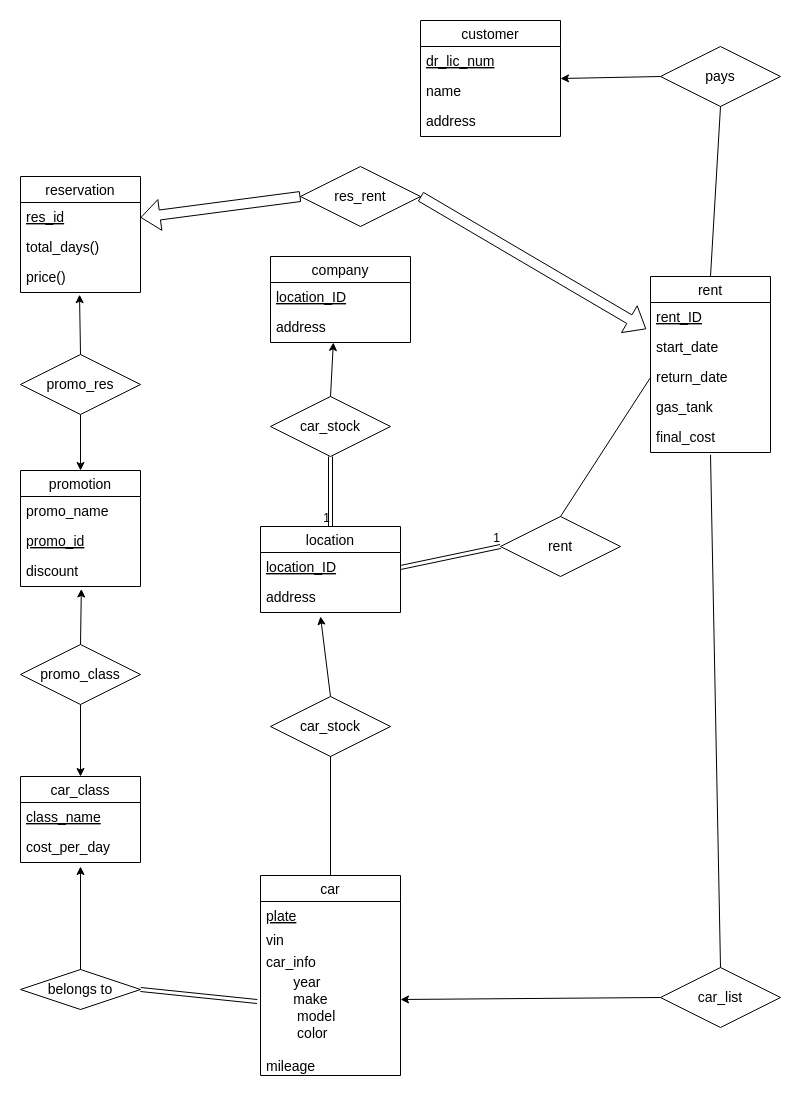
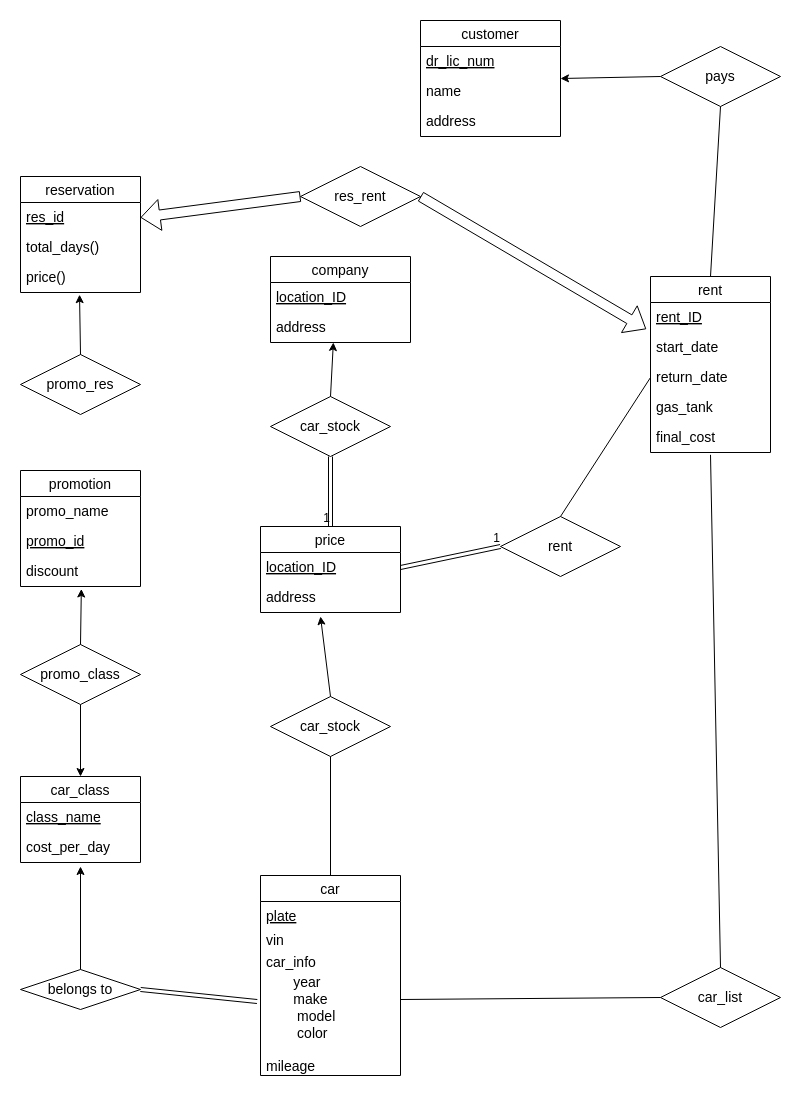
- <mxCell id="49" value="" style="endArrow=classic;html=1;rounded=0;fontSize=14;exitX=0.5;exitY=1;exitDx=0;exitDy=0;entryX=0.5;entryY=0;entryDx=0;entryDy=0;" parent="1" source="36" target="32" edge="1"><mxGeometry width="50" height="50" relative="1" as="geometry"><mxPoint x="200" y="386" as="sourcePoint" /><mxPoint x="250" y="336" as="targetPoint" /></mxGeometry></mxCell>
- <mxCell id="50" value="location" style="swimlane;fontStyle=0;childLayout=stackLayout;horizontal=1;startSize=26;horizontalStack=0;resizeParent=1;resizeParentMax=0;resizeLast=0;collapsible=1;marginBottom=0;align=center;fontSize=14;" vertex="1" parent="1"><mxGeometry x="260" y="526" width="140" height="86" as="geometry" /></mxCell>
+ <mxCell id="50" value="price" style="swimlane;fontStyle=0;childLayout=stackLayout;horizontal=1;startSize=26;horizontalStack=0;resizeParent=1;resizeParentMax=0;resizeLast=0;collapsible=1;marginBottom=0;align=center;fontSize=14;" vertex="1" parent="1"><mxGeometry x="260" y="526" width="140" height="86" as="geometry" /></mxCell>
- <mxCell id="44" value="" style="endArrow=classic;html=1;rounded=0;fontSize=14;entryX=1;entryY=0.381;entryDx=0;entryDy=0;exitX=0;exitY=0.5;exitDx=0;exitDy=0;entryPerimeter=0;" parent="1" source="43" target="18" edge="1"><mxGeometry width="50" height="50" relative="1" as="geometry"><mxPoint x="630" y="156" as="sourcePoint" /><mxPoint x="471.92" y="106.77" as="targetPoint" /></mxGeometry></mxCell>
+ <mxCell id="44" value="" style="endArrow=none;html=1;rounded=0;fontSize=14;entryX=1;entryY=0.381;entryDx=0;entryDy=0;exitX=0;exitY=0.5;exitDx=0;exitDy=0;entryPerimeter=0;" parent="1" source="43" target="18" edge="1"><mxGeometry width="50" height="50" relative="1" as="geometry"><mxPoint x="630" y="156" as="sourcePoint" /><mxPoint x="471.92" y="106.77" as="targetPoint" /></mxGeometry></mxCell>
